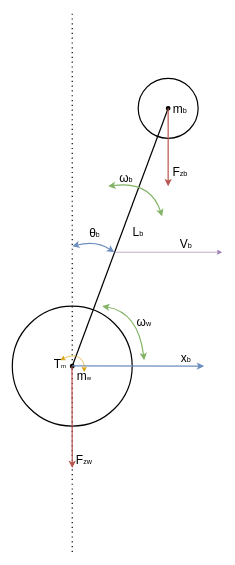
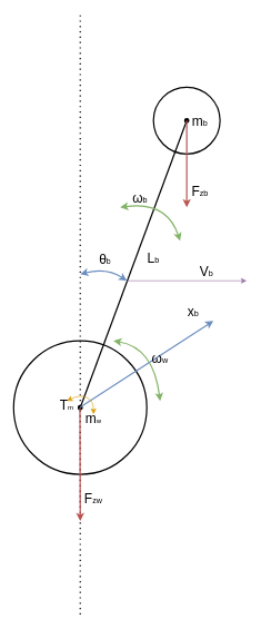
- <mxCell id="12" value="&lt;span style=&quot;font-size: 20px;&quot;&gt;x&lt;/span&gt;b" style="text;html=1;strokeColor=none;fillColor=none;align=center;verticalAlign=middle;whiteSpace=wrap;rounded=0;" vertex="1" parent="1"><mxGeometry x="280" y="580" width="60" height="30" as="geometry" /></mxCell>
+ <mxCell id="12" value="&lt;span style=&quot;font-size: 20px;&quot;&gt;x&lt;/span&gt;b" style="text;html=1;strokeColor=none;fillColor=none;align=center;verticalAlign=middle;whiteSpace=wrap;rounded=0;" vertex="1" parent="1"><mxGeometry x="260" y="450" width="60" height="30" as="geometry" /></mxCell>
- <mxCell id="16" value="&lt;font style=&quot;font-size: 20px;&quot;&gt;F&lt;/font&gt;zw" style="text;html=1;strokeColor=none;fillColor=none;align=center;verticalAlign=middle;whiteSpace=wrap;rounded=0;" vertex="1" parent="1"><mxGeometry x="110" y="750" width="60" height="30" as="geometry" /></mxCell>
+ <mxCell id="16" value="&lt;font style=&quot;font-size: 20px;&quot;&gt;F&lt;/font&gt;zw" style="text;html=1;strokeColor=none;fillColor=none;align=center;verticalAlign=middle;whiteSpace=wrap;rounded=0;" vertex="1" parent="1"><mxGeometry x="110" y="730" width="60" height="30" as="geometry" /></mxCell>
